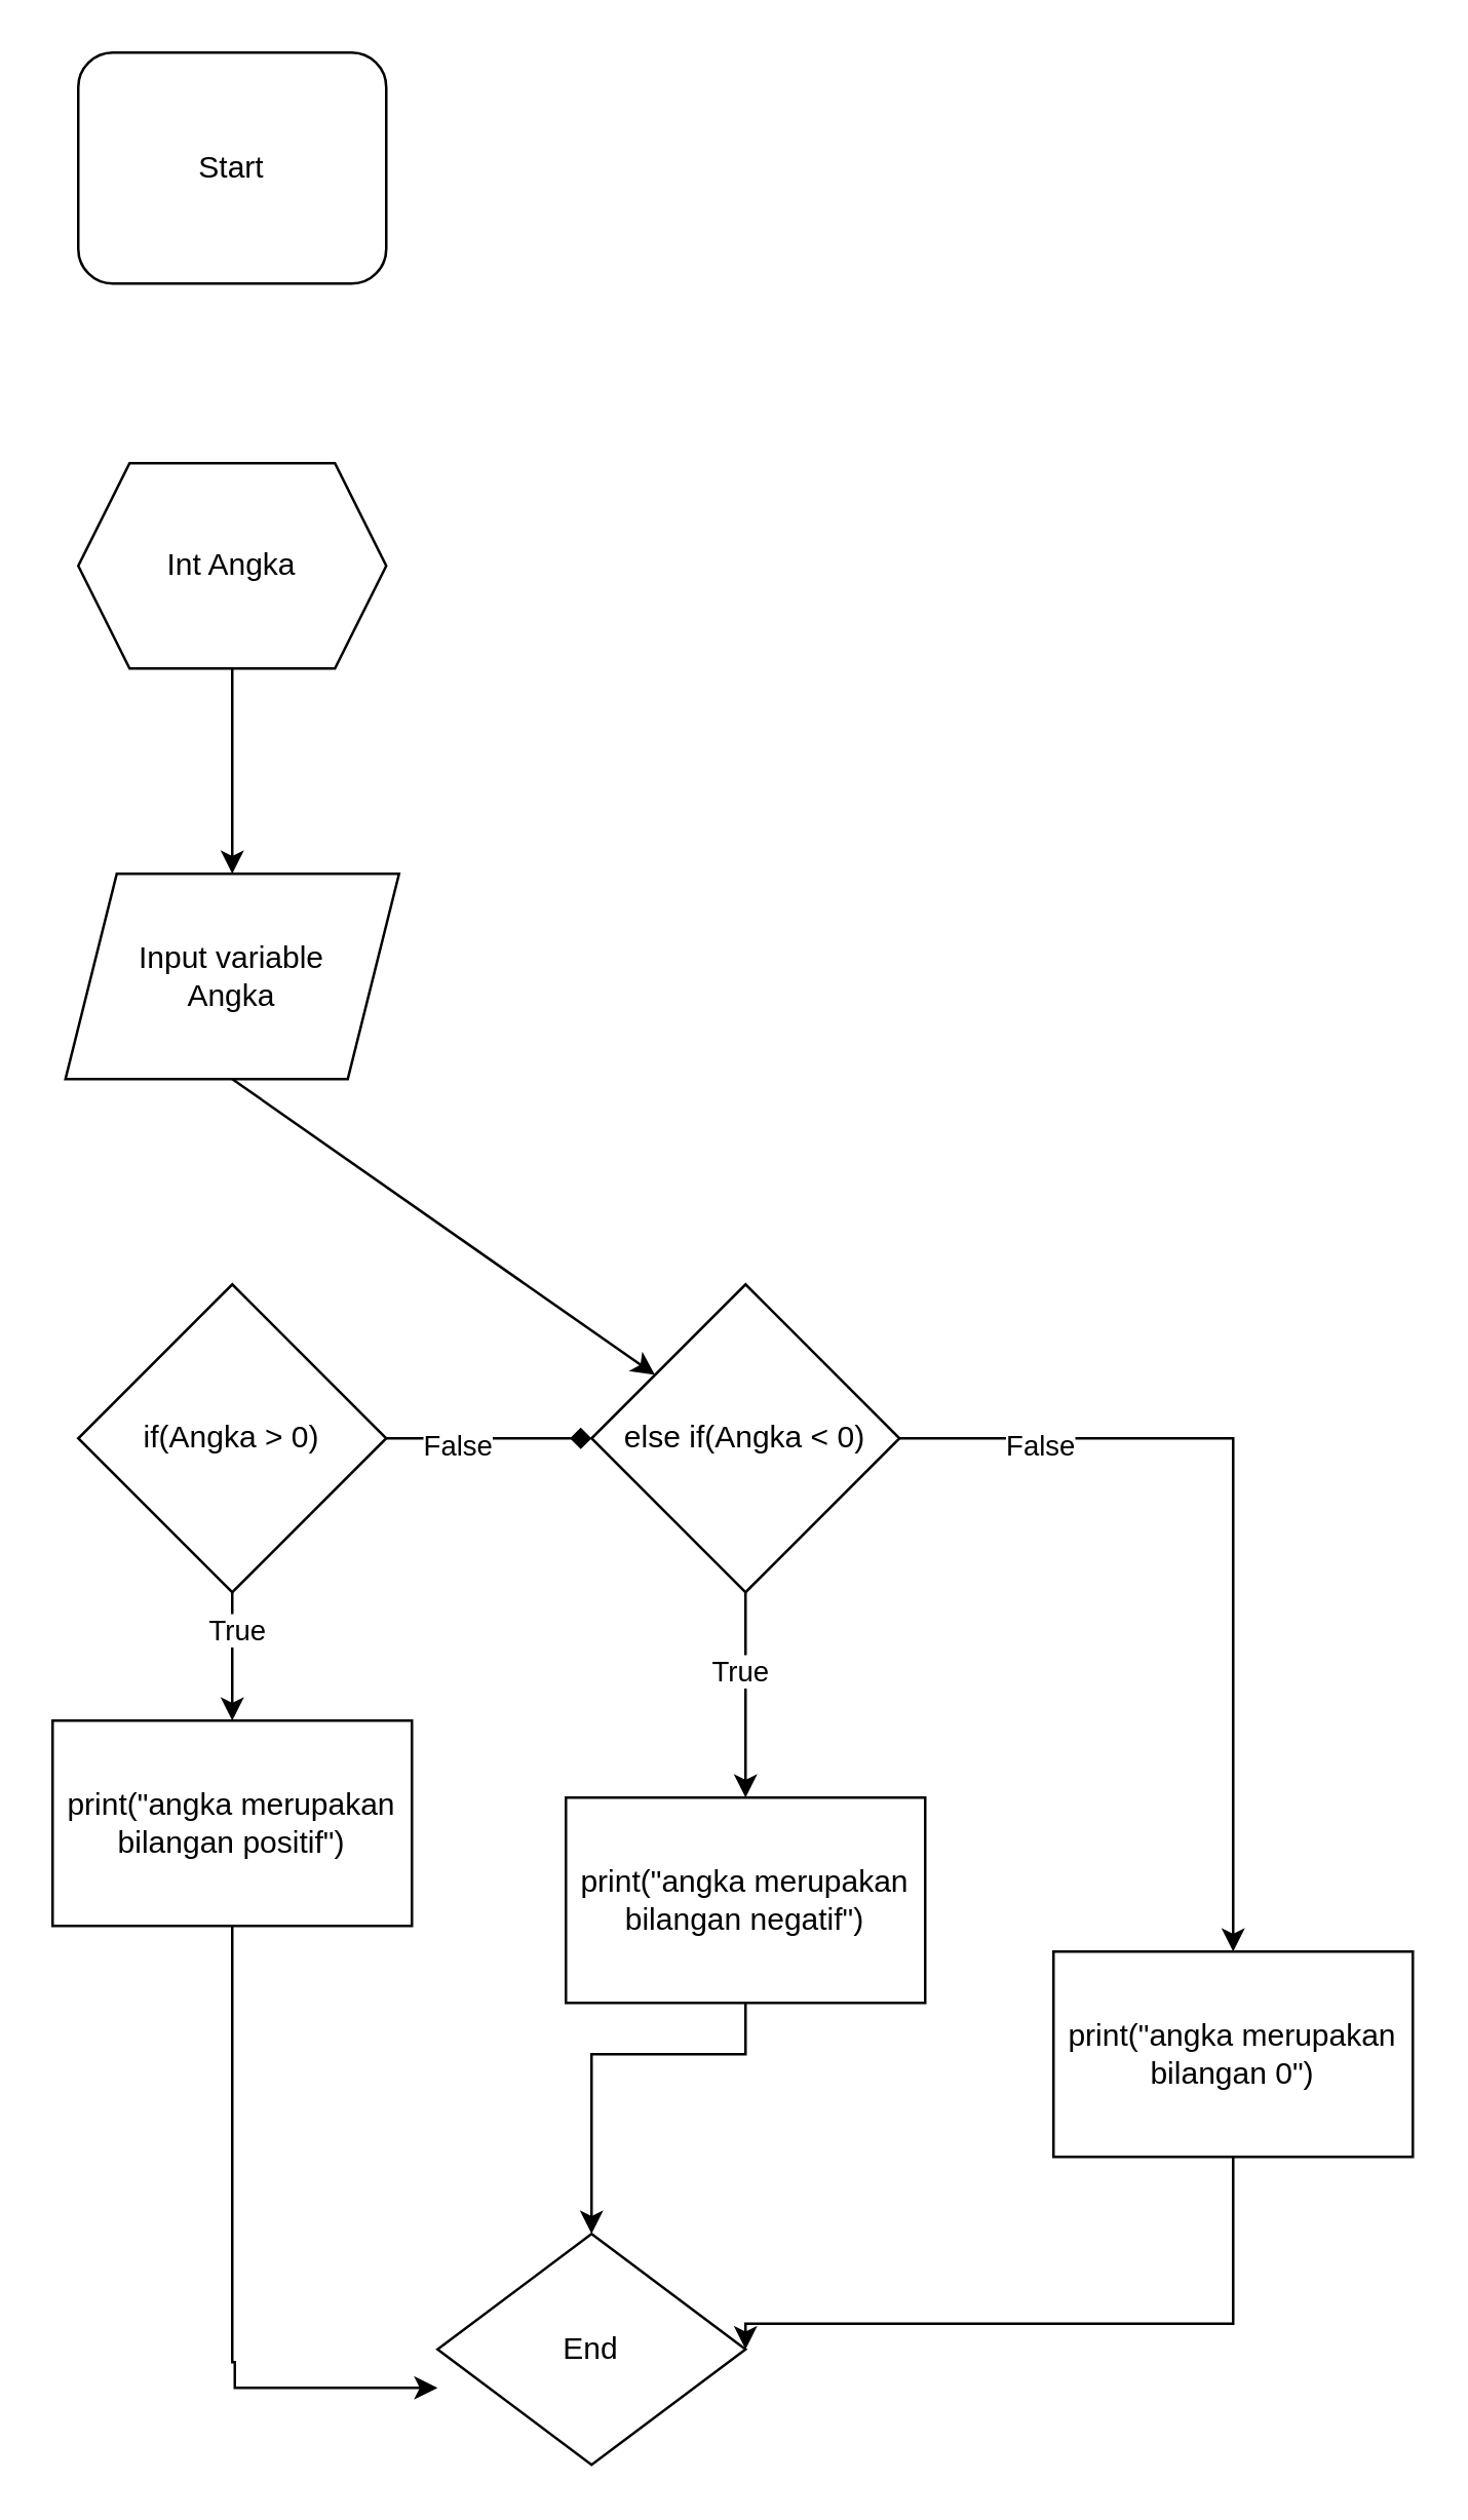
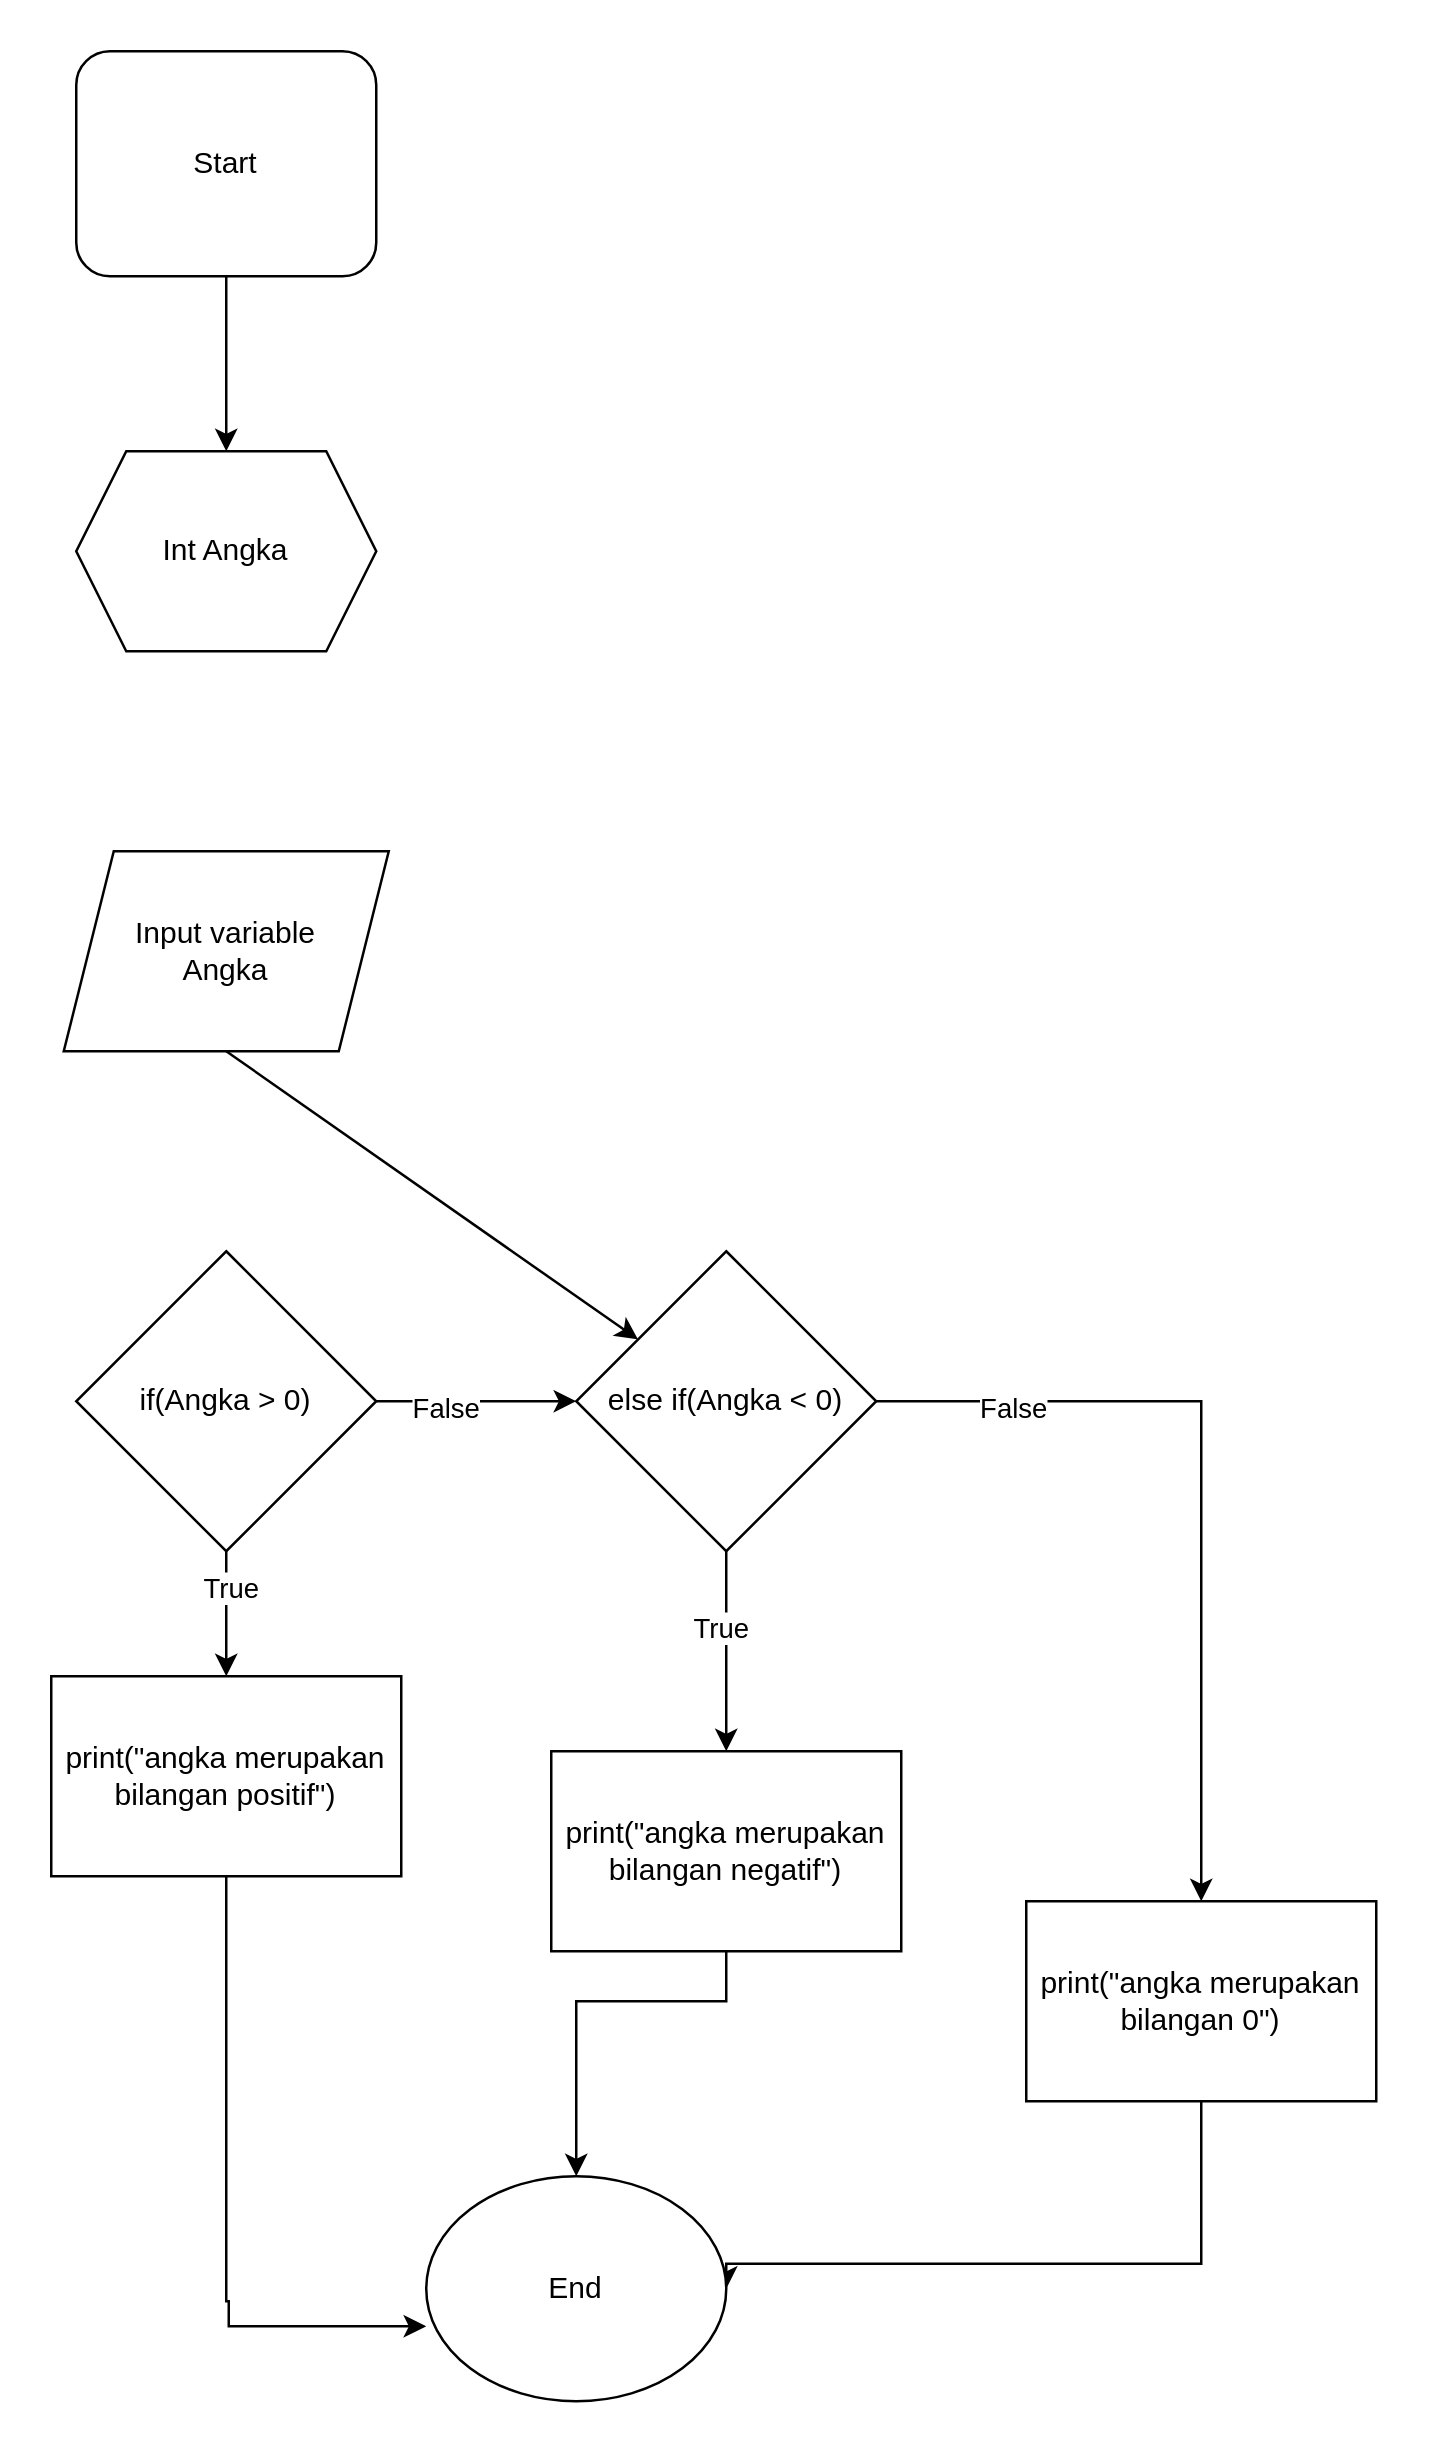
+ <mxCell id="20" value="" style="endArrow=classic;html=1;rounded=0;exitX=0.5;exitY=1;exitDx=0;exitDy=0;" edge="1" parent="1" source="2" target="19"><mxGeometry width="50" height="50" relative="1" as="geometry"><mxPoint x="90" y="160" as="sourcePoint" /><mxPoint x="140" y="110" as="targetPoint" /></mxGeometry></mxCell>
- <mxCell id="21" value="" style="endArrow=classic;html=1;rounded=0;exitX=0.5;exitY=1;exitDx=0;exitDy=0;" edge="1" parent="1" source="19" target="3"><mxGeometry width="50" height="50" relative="1" as="geometry"><mxPoint x="140" y="300" as="sourcePoint" /><mxPoint x="190" y="250" as="targetPoint" /></mxGeometry></mxCell>
- <mxCell id="4" style="edgeStyle=orthogonalEdgeStyle;rounded=0;orthogonalLoop=1;jettySize=auto;html=1;endArrow=diamond;" edge="1" parent="1" source="8" target="14"><mxGeometry relative="1" as="geometry" /></mxCell>
+ <mxCell id="4" style="edgeStyle=orthogonalEdgeStyle;rounded=0;orthogonalLoop=1;jettySize=auto;html=1;" edge="1" parent="1" source="8" target="14"><mxGeometry relative="1" as="geometry" /></mxCell>
- <mxCell id="23" value="End" style="rhombus;whiteSpace=wrap;html=1;" vertex="1" parent="1"><mxGeometry x="170" y="870" width="120" height="90" as="geometry" /></mxCell>
+ <mxCell id="23" value="End" style="ellipse;whiteSpace=wrap;html=1;" vertex="1" parent="1"><mxGeometry x="170" y="870" width="120" height="90" as="geometry" /></mxCell>
